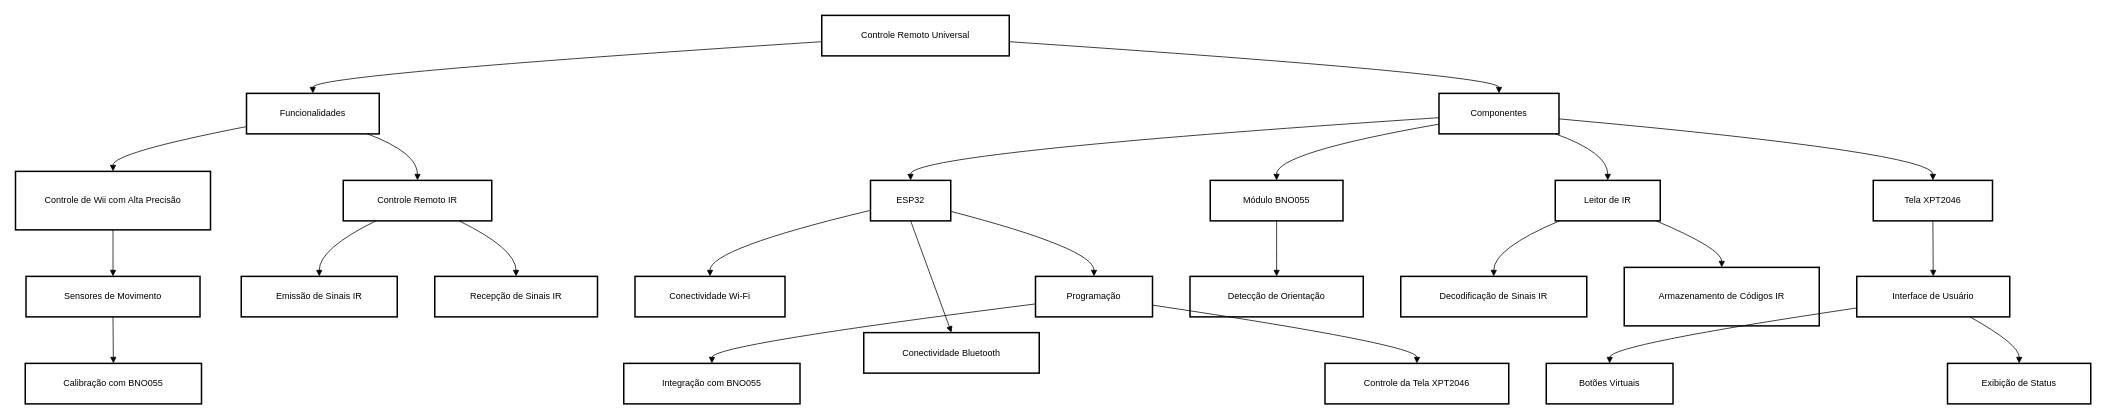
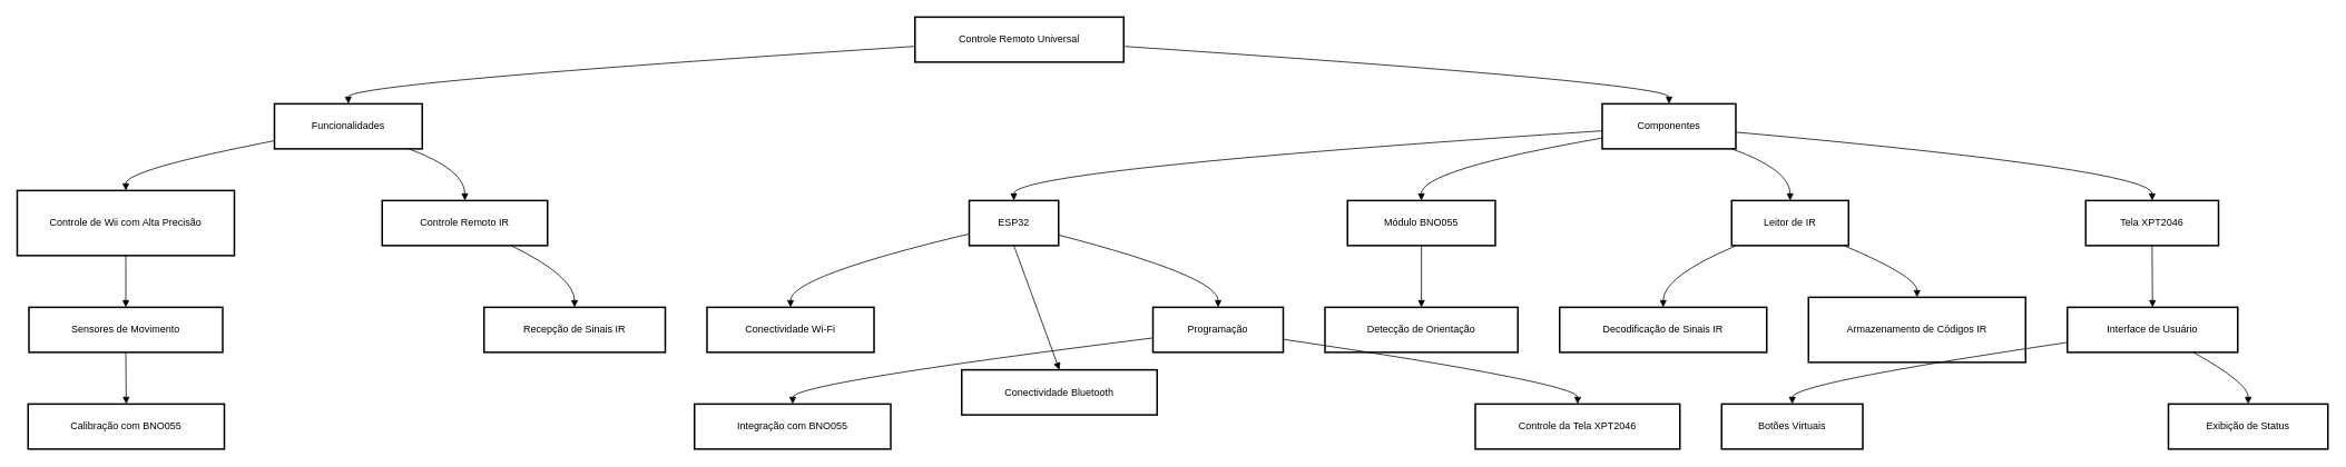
- <mxCell id="36" value="" style="curved=1;startArrow=none;endArrow=block;exitX=0.22;exitY=1;entryX=0.5;entryY=0;" edge="1" parent="1" source="5" target="13"><mxGeometry relative="1" as="geometry"><Array as="points"><mxPoint x="425" y="331" /></Array></mxGeometry></mxCell>
- <mxCell id="13" value="Emissão de Sinais IR" style="whiteSpace=wrap;strokeWidth=2;" vertex="1" parent="1"><mxGeometry x="321" y="368" width="208" height="54" as="geometry" /></mxCell>
